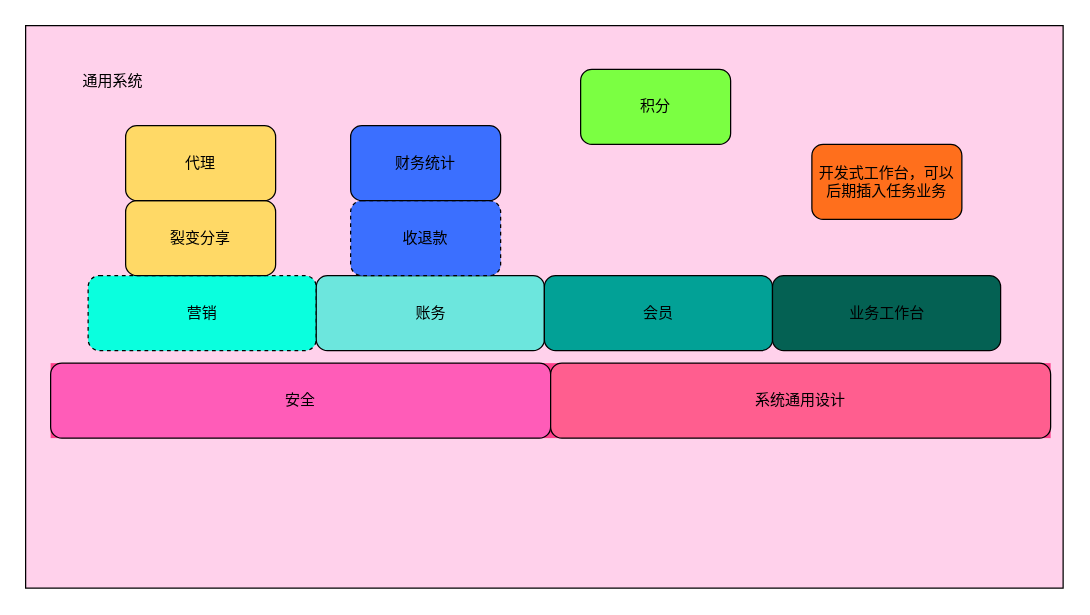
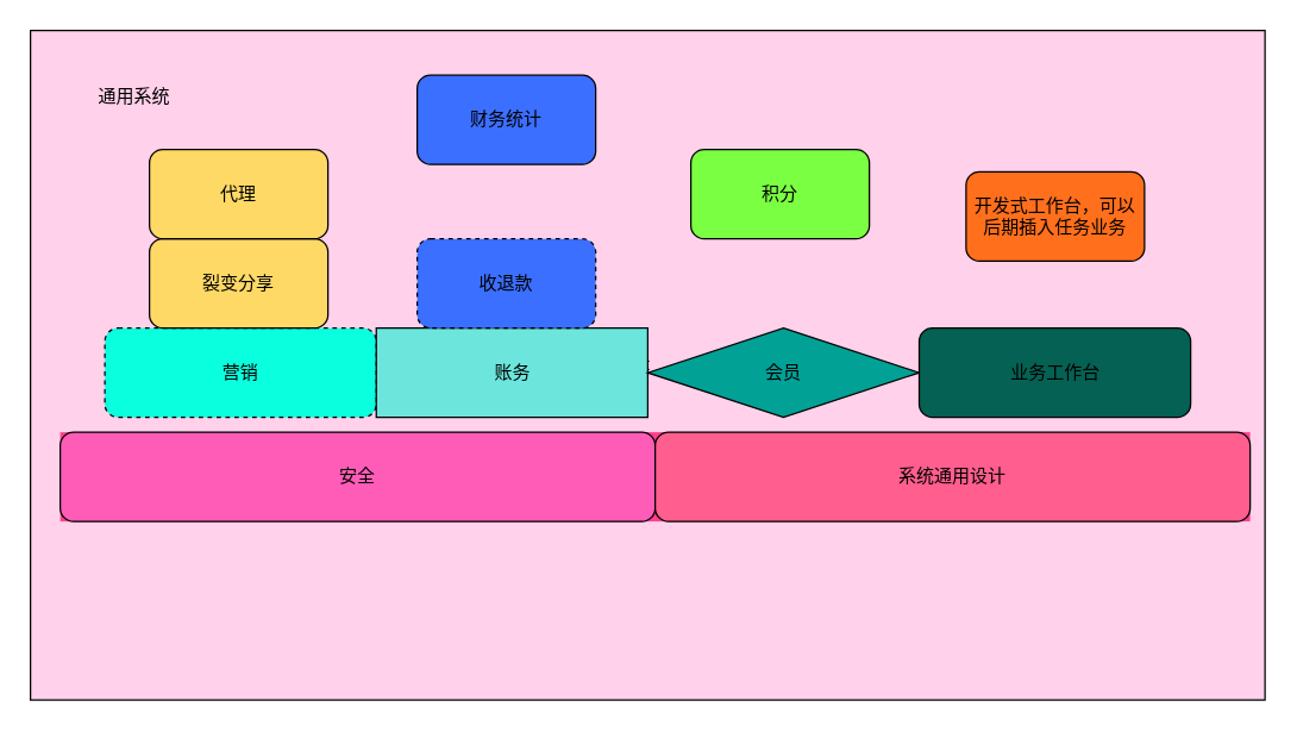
- <mxCell id="11" value="积分" style="rounded=1;whiteSpace=wrap;html=1;fillColor=#7BFF42;movable=0;resizable=0;rotatable=0;deletable=0;editable=0;locked=1;connectable=0;" vertex="1" parent="1"><mxGeometry x="464" y="55" width="120" height="60" as="geometry" /></mxCell>
+ <mxCell id="11" value="积分" style="rounded=1;whiteSpace=wrap;html=1;fillColor=#7BFF42;movable=0;resizable=0;rotatable=0;deletable=0;editable=0;locked=1;connectable=0;" vertex="1" parent="1"><mxGeometry x="464" y="100" width="120" height="60" as="geometry" /></mxCell>
- <mxCell id="15" value="财务统计" style="rounded=1;whiteSpace=wrap;html=1;fillColor=#3B6FFF;movable=0;resizable=0;rotatable=0;deletable=0;editable=0;locked=1;connectable=0;" vertex="1" parent="1"><mxGeometry x="280" y="100" width="120" height="60" as="geometry" /></mxCell>
+ <mxCell id="15" value="财务统计" style="rounded=1;whiteSpace=wrap;html=1;fillColor=#3B6FFF;movable=0;resizable=0;rotatable=0;deletable=0;editable=0;locked=1;connectable=0;" vertex="1" parent="1"><mxGeometry x="280" y="50" width="120" height="60" as="geometry" /></mxCell>
- <mxCell id="5" value="账务" style="rounded=1;whiteSpace=wrap;html=1;fillColor=#6CE6DD;movable=0;resizable=0;rotatable=0;deletable=0;editable=0;locked=1;connectable=0;" vertex="1" parent="3"><mxGeometry x="182.5" width="182.5" height="60" as="geometry" /></mxCell>
+ <mxCell id="5" value="账务" style="whiteSpace=wrap;html=1;fillColor=#6CE6DD;movable=0;resizable=0;rotatable=0;deletable=0;editable=0;locked=1;connectable=0;rounded=0;" vertex="1" parent="3"><mxGeometry x="182.5" width="182.5" height="60" as="geometry" /></mxCell>
- <mxCell id="6" value="会员" style="rounded=1;whiteSpace=wrap;html=1;fillColor=#02A196;movable=0;resizable=0;rotatable=0;deletable=0;editable=0;locked=1;connectable=0;" vertex="1" parent="3"><mxGeometry x="365" width="182.5" height="60" as="geometry" /></mxCell>
+ <mxCell id="6" value="会员" style="rhombus;whiteSpace=wrap;html=1;fillColor=#02A196;movable=0;resizable=0;rotatable=0;deletable=0;editable=0;locked=1;connectable=0;" vertex="1" parent="3"><mxGeometry x="365" width="182.5" height="60" as="geometry" /></mxCell>
